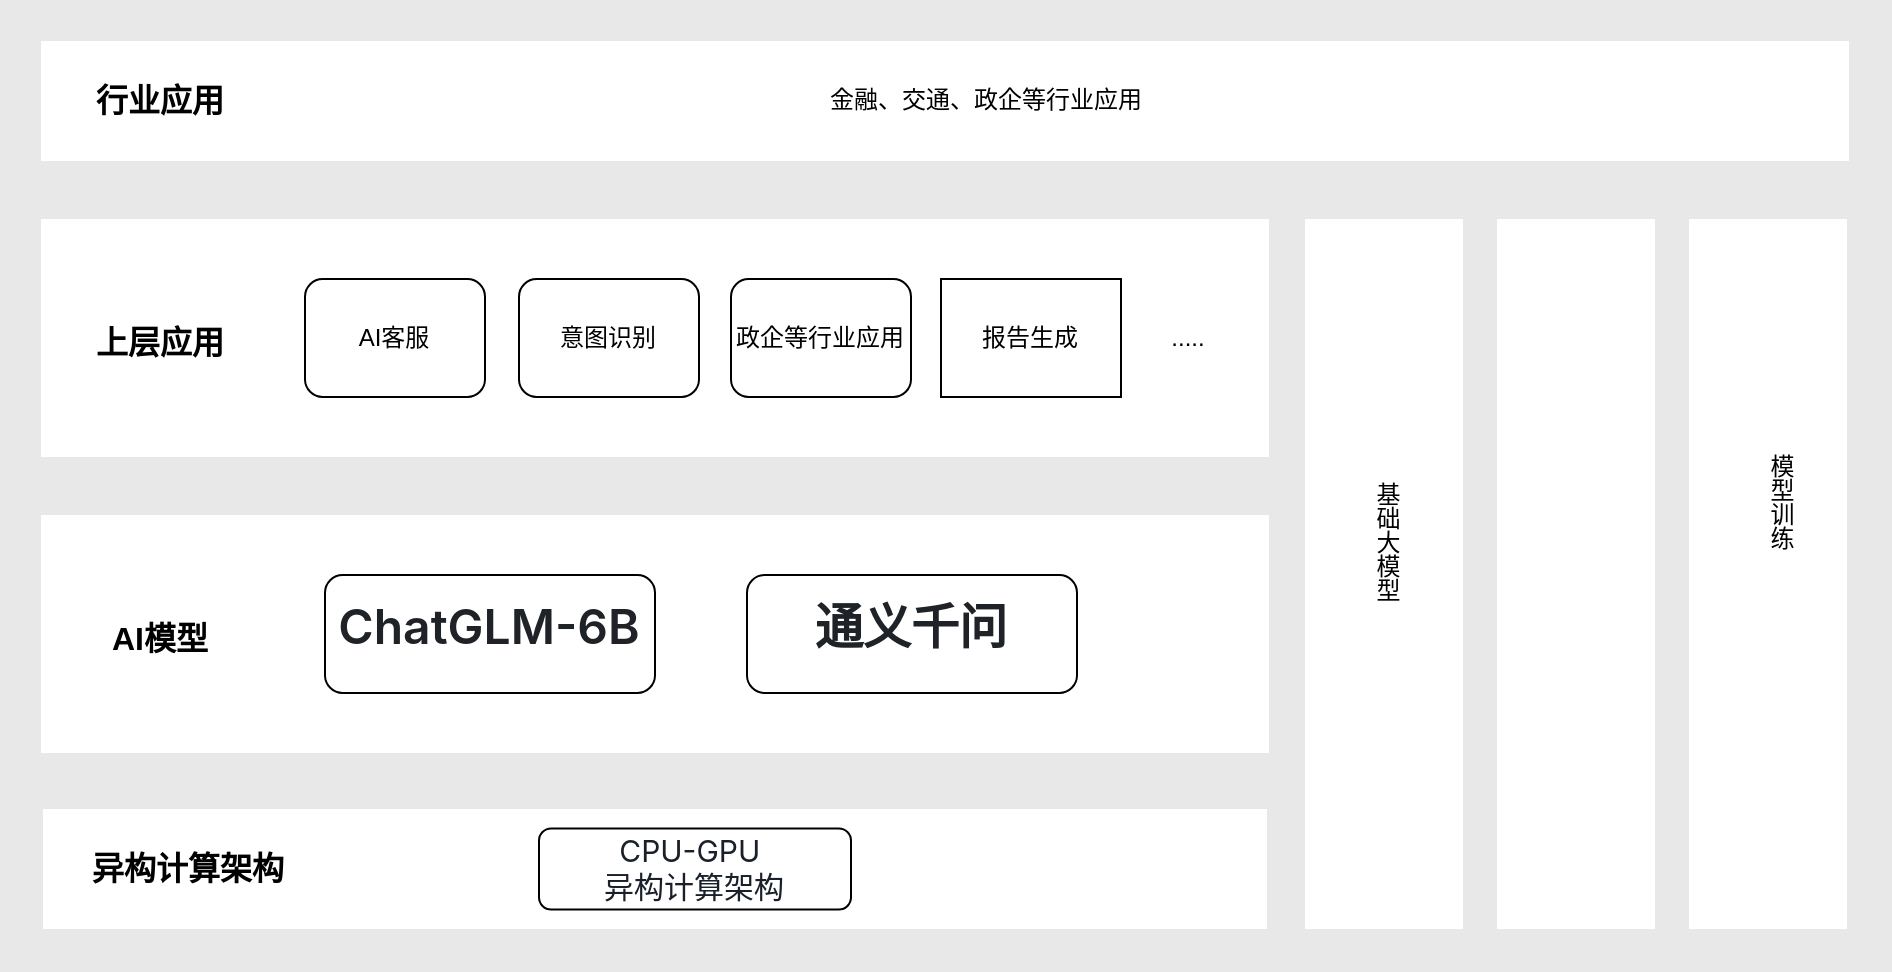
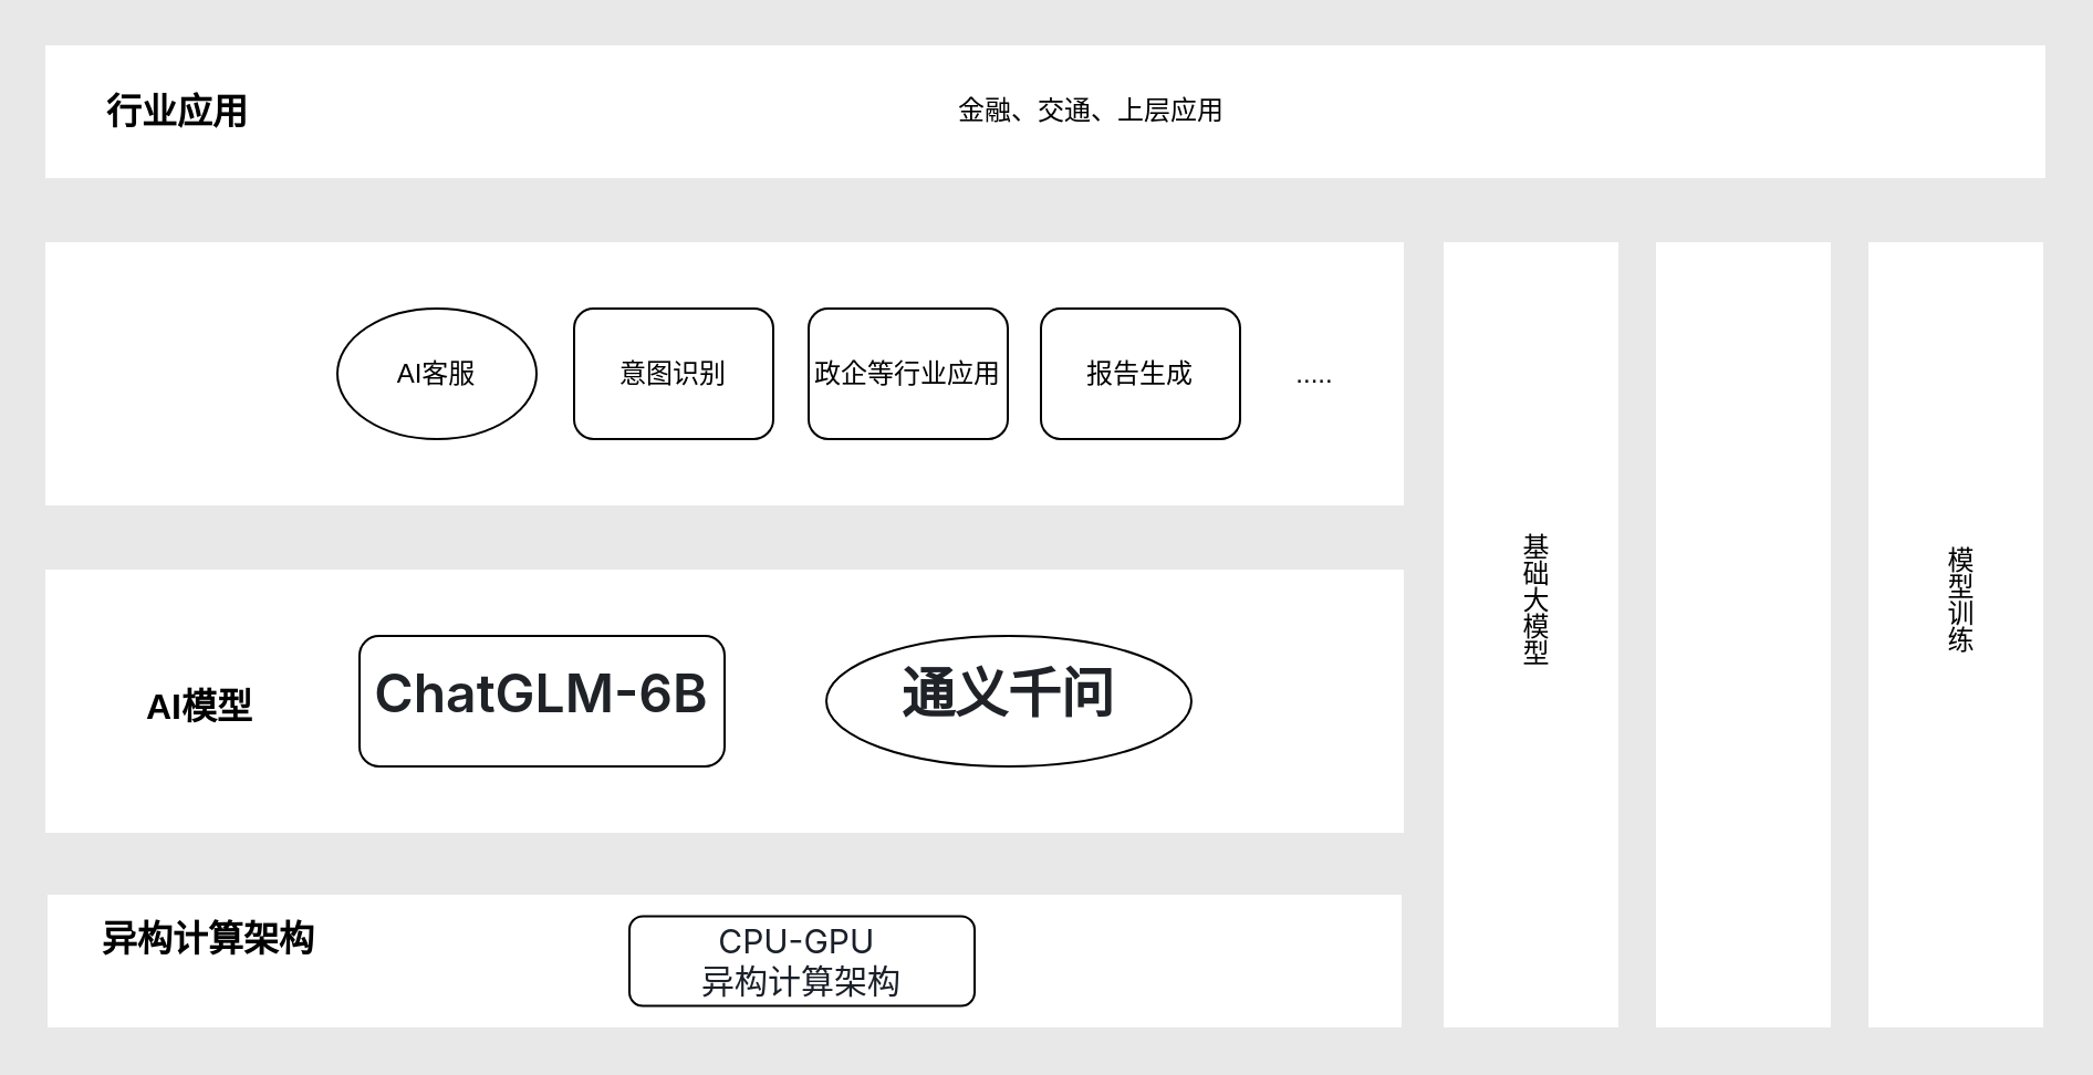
- <mxCell id="10" value="金融、交通、政企等行业应用" style="text;html=1;align=center;verticalAlign=middle;whiteSpace=wrap;rounded=0;" vertex="1" parent="1"><mxGeometry x="222" y="35" width="542" height="30" as="geometry" /></mxCell>
+ <mxCell id="10" value="金融、交通、上层应用" style="text;html=1;align=center;verticalAlign=middle;whiteSpace=wrap;rounded=0;" vertex="1" parent="1"><mxGeometry x="222" y="35" width="542" height="30" as="geometry" /></mxCell>
- <mxCell id="14" value="AI客服" style="rounded=1;whiteSpace=wrap;html=1;" vertex="1" parent="1"><mxGeometry x="152" y="139" width="90" height="59" as="geometry" /></mxCell>
+ <mxCell id="14" value="AI客服" style="ellipse;whiteSpace=wrap;html=1;" vertex="1" parent="1"><mxGeometry x="152" y="139" width="90" height="59" as="geometry" /></mxCell>
- <mxCell id="17" value="报告生成" style="whiteSpace=wrap;html=1;rounded=0;" vertex="1" parent="1"><mxGeometry x="470" y="139" width="90" height="59" as="geometry" /></mxCell>
+ <mxCell id="17" value="报告生成" style="rounded=1;whiteSpace=wrap;html=1;" vertex="1" parent="1"><mxGeometry x="470" y="139" width="90" height="59" as="geometry" /></mxCell>
- <mxCell id="5" value="上层应用" style="text;html=1;align=center;verticalAlign=middle;whiteSpace=wrap;rounded=0;fontStyle=1;fontSize=16;" vertex="1" parent="1"><mxGeometry x="41" y="156" width="78" height="30" as="geometry" /></mxCell>
- <mxCell id="22" value="模型训练" style="text;html=1;align=center;verticalAlign=middle;whiteSpace=wrap;rounded=0;textDirection=vertical-rl;" vertex="1" parent="1"><mxGeometry x="860.5" y="142" width="56" height="218" as="geometry" /></mxCell>
+ <mxCell id="22" value="模型训练" style="text;html=1;align=center;verticalAlign=middle;whiteSpace=wrap;rounded=0;textDirection=vertical-rl;" vertex="1" parent="1"><mxGeometry x="855.5" y="162" width="56" height="218" as="geometry" /></mxCell>
- <mxCell id="20" value="&lt;h1 style=&quot;box-sizing: border-box; margin-right: 0px; margin-bottom: var(--base-size-16); margin-left: 0px; font-weight: var(--base-text-weight-semibold, 600); line-height: 1.25; padding-bottom: 0.3em; border-bottom: 1px solid var(--borderColor-muted, var(--color-border-muted)); color: rgb(31, 35, 40); font-family: -apple-system, BlinkMacSystemFont, &amp;quot;Segoe UI&amp;quot;, &amp;quot;Noto Sans&amp;quot;, Helvetica, Arial, sans-serif, &amp;quot;Apple Color Emoji&amp;quot;, &amp;quot;Segoe UI Emoji&amp;quot;; text-align: start; margin-top: 0px !important;&quot; dir=&quot;auto&quot; class=&quot;heading-element&quot; tabindex=&quot;-1&quot;&gt;通义千问&lt;/h1&gt;" style="rounded=1;whiteSpace=wrap;html=1;" vertex="1" parent="1"><mxGeometry x="373" y="287" width="165" height="59" as="geometry" /></mxCell>
+ <mxCell id="20" value="&lt;h1 style=&quot;box-sizing: border-box; margin-right: 0px; margin-bottom: var(--base-size-16); margin-left: 0px; font-weight: var(--base-text-weight-semibold, 600); line-height: 1.25; padding-bottom: 0.3em; border-bottom: 1px solid var(--borderColor-muted, var(--color-border-muted)); color: rgb(31, 35, 40); font-family: -apple-system, BlinkMacSystemFont, &amp;quot;Segoe UI&amp;quot;, &amp;quot;Noto Sans&amp;quot;, Helvetica, Arial, sans-serif, &amp;quot;Apple Color Emoji&amp;quot;, &amp;quot;Segoe UI Emoji&amp;quot;; text-align: start; margin-top: 0px !important;&quot; dir=&quot;auto&quot; class=&quot;heading-element&quot; tabindex=&quot;-1&quot;&gt;通义千问&lt;/h1&gt;" style="ellipse;whiteSpace=wrap;html=1;" vertex="1" parent="1"><mxGeometry x="373" y="287" width="165" height="59" as="geometry" /></mxCell>
- <mxCell id="7" value="AI模型" style="text;html=1;align=center;verticalAlign=middle;whiteSpace=wrap;rounded=0;fontStyle=1;fontSize=16;" vertex="1" parent="1"><mxGeometry x="41" y="304" width="78" height="30" as="geometry" /></mxCell>
+ <mxCell id="7" value="AI模型" style="text;html=1;align=center;verticalAlign=middle;whiteSpace=wrap;rounded=0;fontStyle=1;fontSize=16;" vertex="1" parent="1"><mxGeometry x="51" y="304" width="78" height="30" as="geometry" /></mxCell>
- <mxCell id="9" value="异构计算架构" style="text;html=1;align=center;verticalAlign=middle;whiteSpace=wrap;rounded=0;fontStyle=1;fontSize=16;" vertex="1" parent="1"><mxGeometry x="42" y="419" width="104" height="30" as="geometry" /></mxCell>
+ <mxCell id="9" value="异构计算架构" style="text;html=1;align=center;verticalAlign=middle;whiteSpace=wrap;rounded=0;fontStyle=1;fontSize=16;" vertex="1" parent="1"><mxGeometry x="42" y="409" width="104" height="30" as="geometry" /></mxCell>
- <mxCell id="23" value="&lt;span style=&quot;color: rgb(26, 32, 41); font-family: -apple-system, BlinkMacSystemFont, &amp;quot;Segoe UI&amp;quot;, &amp;quot;Noto Sans&amp;quot;, Helvetica, Arial, sans-serif, &amp;quot;Apple Color Emoji&amp;quot;, &amp;quot;Segoe UI Emoji&amp;quot;; font-size: 15px; text-align: left;&quot;&gt;CPU-GPU&amp;nbsp;&lt;/span&gt;&lt;div&gt;&lt;span style=&quot;color: rgb(26, 32, 41); font-family: -apple-system, BlinkMacSystemFont, &amp;quot;Segoe UI&amp;quot;, &amp;quot;Noto Sans&amp;quot;, Helvetica, Arial, sans-serif, &amp;quot;Apple Color Emoji&amp;quot;, &amp;quot;Segoe UI Emoji&amp;quot;; font-size: 15px; text-align: left;&quot;&gt;异构计算架构&lt;/span&gt;&lt;/div&gt;" style="rounded=1;whiteSpace=wrap;html=1;" vertex="1" parent="1"><mxGeometry x="269" y="413.75" width="156" height="40.5" as="geometry" /></mxCell>
+ <mxCell id="23" value="&lt;span style=&quot;color: rgb(26, 32, 41); font-family: -apple-system, BlinkMacSystemFont, &amp;quot;Segoe UI&amp;quot;, &amp;quot;Noto Sans&amp;quot;, Helvetica, Arial, sans-serif, &amp;quot;Apple Color Emoji&amp;quot;, &amp;quot;Segoe UI Emoji&amp;quot;; font-size: 15px; text-align: left;&quot;&gt;CPU-GPU&amp;nbsp;&lt;/span&gt;&lt;div&gt;&lt;span style=&quot;color: rgb(26, 32, 41); font-family: -apple-system, BlinkMacSystemFont, &amp;quot;Segoe UI&amp;quot;, &amp;quot;Noto Sans&amp;quot;, Helvetica, Arial, sans-serif, &amp;quot;Apple Color Emoji&amp;quot;, &amp;quot;Segoe UI Emoji&amp;quot;; font-size: 15px; text-align: left;&quot;&gt;异构计算架构&lt;/span&gt;&lt;/div&gt;" style="rounded=1;whiteSpace=wrap;html=1;" vertex="1" parent="1"><mxGeometry x="284" y="413.75" width="156" height="40.5" as="geometry" /></mxCell>
